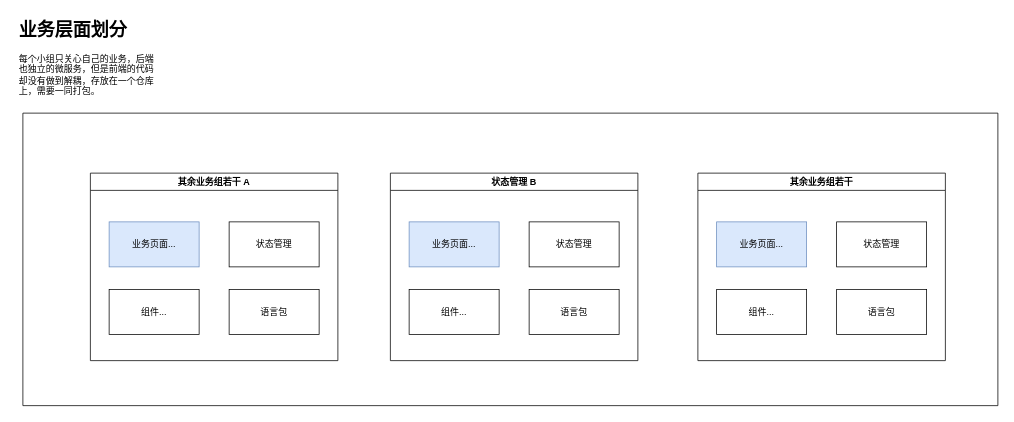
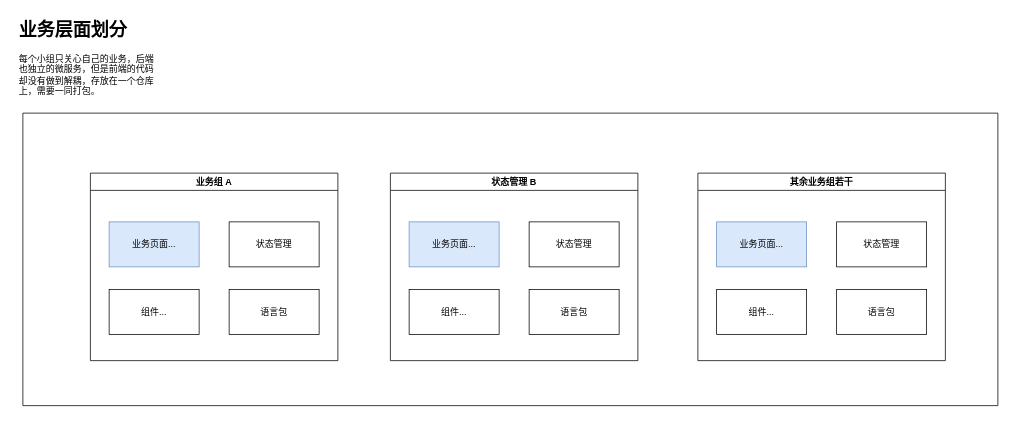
- <mxCell id="3" value="其余业务组若干 A" style="swimlane;" parent="2" vertex="1"><mxGeometry x="90" y="80" width="330" height="250" as="geometry" /></mxCell>
+ <mxCell id="3" value="业务组 A" style="swimlane;" parent="2" vertex="1"><mxGeometry x="90" y="80" width="330" height="250" as="geometry" /></mxCell>
